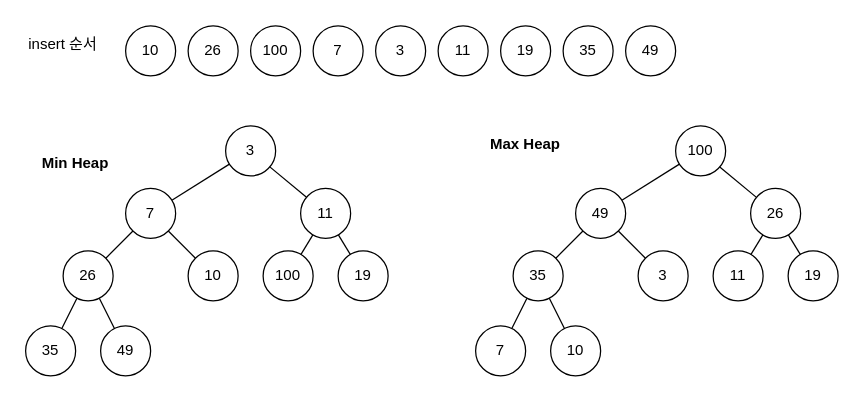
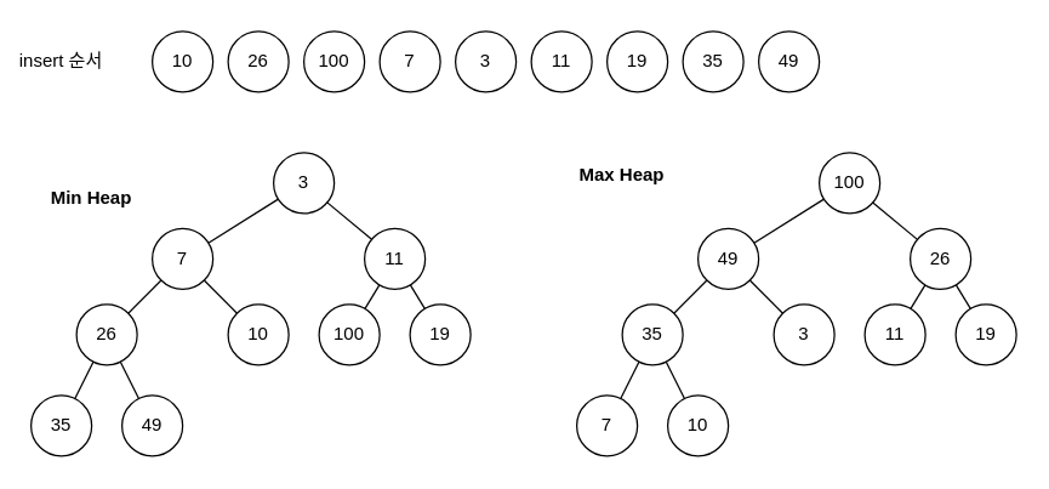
- <mxCell id="47" value="insert 순서" style="text;html=1;strokeColor=none;fillColor=none;align=center;verticalAlign=middle;whiteSpace=wrap;rounded=0;" vertex="1" parent="1"><mxGeometry x="20" y="20" width="60" height="30" as="geometry" /></mxCell>
+ <mxCell id="47" value="insert 순서" style="text;html=1;strokeColor=none;fillColor=none;align=center;verticalAlign=middle;whiteSpace=wrap;rounded=0;" vertex="1" parent="1"><mxGeometry x="10" y="25" width="60" height="30" as="geometry" /></mxCell>
- <mxCell id="11" value="Max Heap" style="text;html=1;strokeColor=none;fillColor=none;align=center;verticalAlign=middle;whiteSpace=wrap;rounded=0;fontStyle=1" vertex="1" parent="1"><mxGeometry x="390" y="100" width="60" height="30" as="geometry" /></mxCell>
+ <mxCell id="11" value="Max Heap" style="text;html=1;strokeColor=none;fillColor=none;align=center;verticalAlign=middle;whiteSpace=wrap;rounded=0;fontStyle=1" vertex="1" parent="1"><mxGeometry x="380" y="100" width="60" height="30" as="geometry" /></mxCell>
